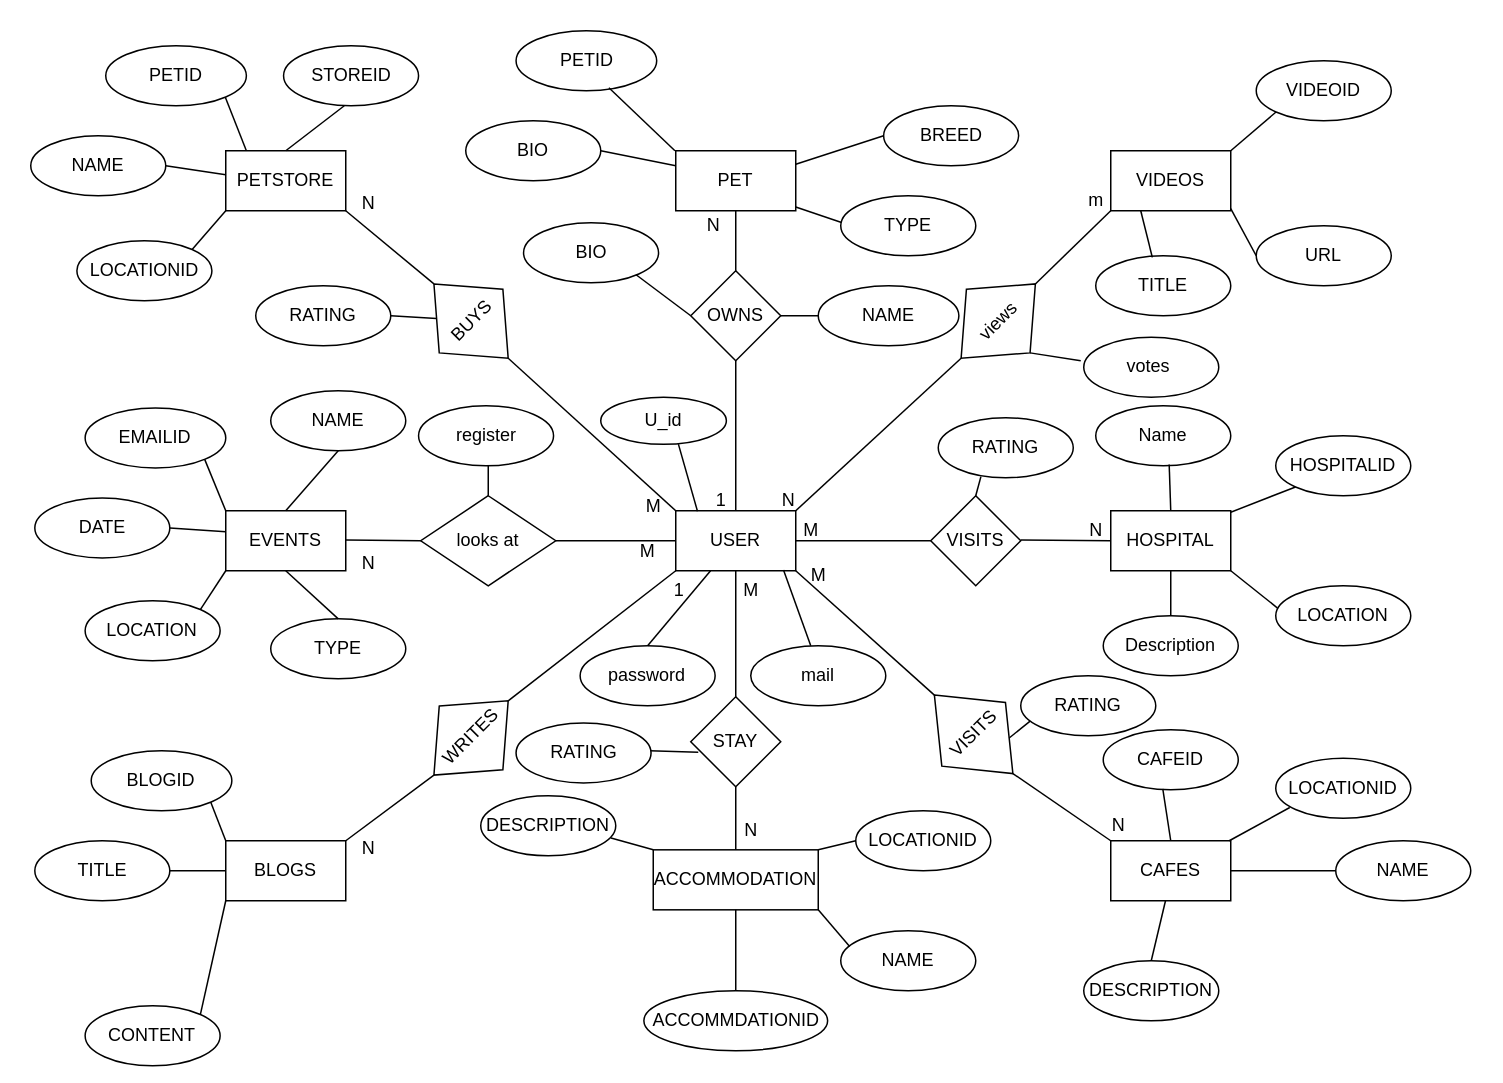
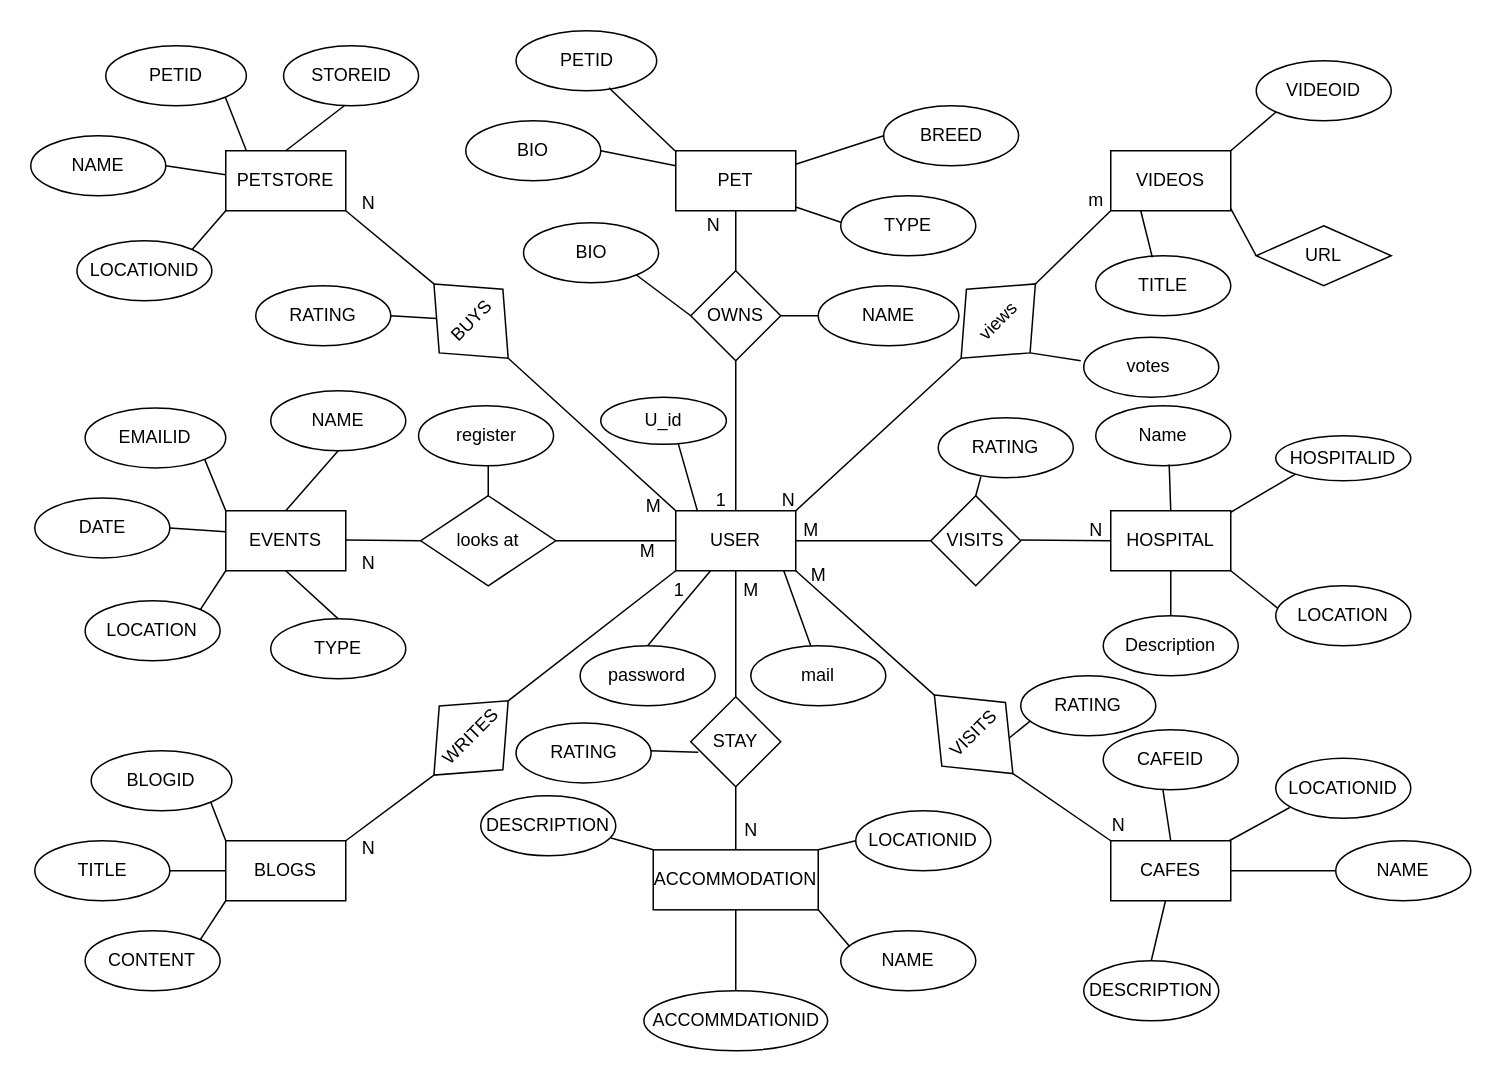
- <mxCell id="44" value="URL" style="ellipse;whiteSpace=wrap;html=1;" parent="1" vertex="1"><mxGeometry x="837" y="150" width="90" height="40" as="geometry" /></mxCell>
+ <mxCell id="44" value="URL" style="rhombus;whiteSpace=wrap;html=1;" parent="1" vertex="1"><mxGeometry x="837" y="150" width="90" height="40" as="geometry" /></mxCell>
- <mxCell id="54" value="HOSPITALID" style="ellipse;whiteSpace=wrap;html=1;" parent="1" vertex="1"><mxGeometry x="850" y="290" width="90" height="40" as="geometry" /></mxCell>
+ <mxCell id="54" value="HOSPITALID" style="ellipse;whiteSpace=wrap;html=1;" parent="1" vertex="1"><mxGeometry x="850" y="290" width="90" height="30" as="geometry" /></mxCell>
- <mxCell id="84" value="CONTENT" style="ellipse;whiteSpace=wrap;html=1;" parent="1" vertex="1"><mxGeometry x="56.25" y="670" width="90" height="40" as="geometry" /></mxCell>
+ <mxCell id="84" value="CONTENT" style="ellipse;whiteSpace=wrap;html=1;" parent="1" vertex="1"><mxGeometry x="56.25" y="620" width="90" height="40" as="geometry" /></mxCell>
